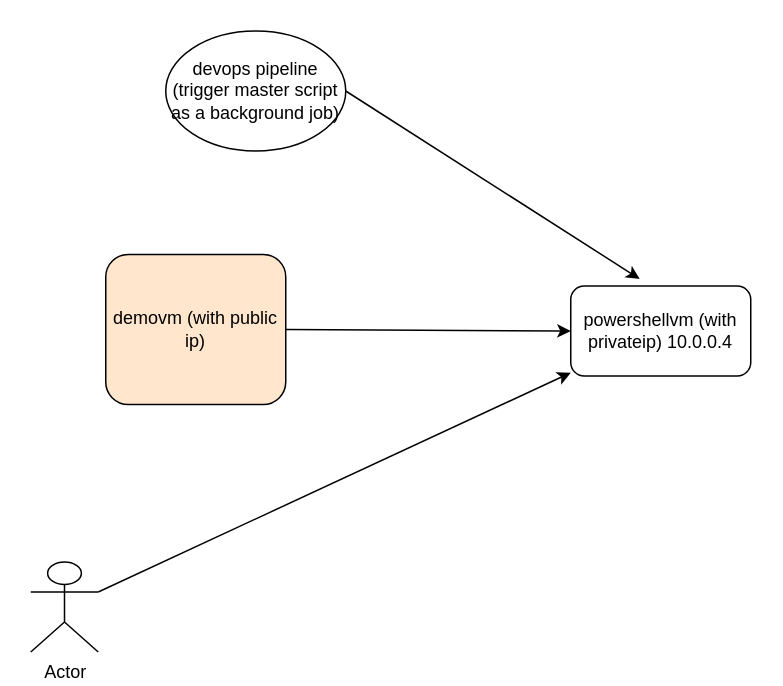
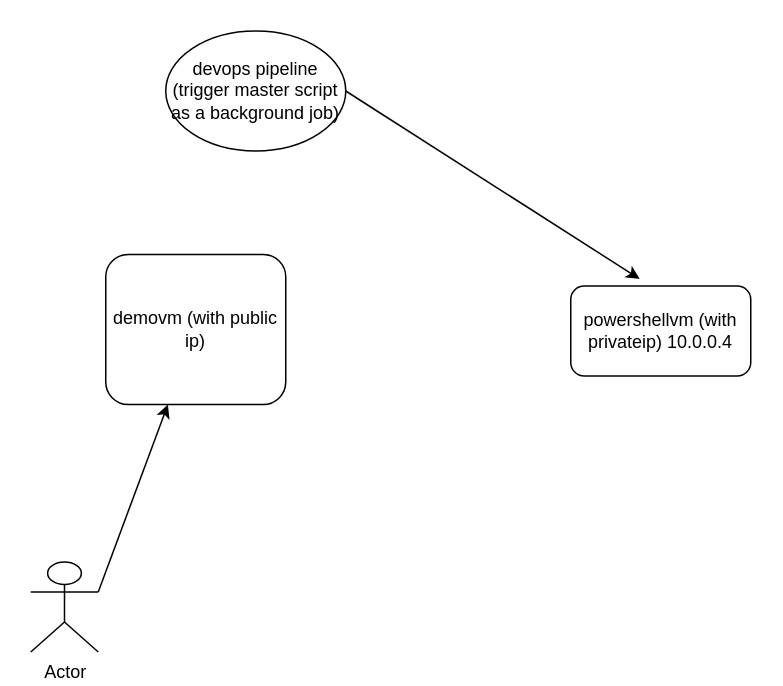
- <mxCell id="3" value="demovm (with public ip)" style="rounded=1;whiteSpace=wrap;html=1;fillColor=#ffe6cc;" vertex="1" parent="1"><mxGeometry x="70" y="169" width="120" height="100" as="geometry" /></mxCell>
+ <mxCell id="3" value="demovm (with public ip)" style="rounded=1;whiteSpace=wrap;html=1;" vertex="1" parent="1"><mxGeometry x="70" y="169" width="120" height="100" as="geometry" /></mxCell>
- <mxCell id="4" value="" style="endArrow=classic;html=1;rounded=0;entryX=0;entryY=0.5;entryDx=0;entryDy=0;exitX=1;exitY=0.5;exitDx=0;exitDy=0;" edge="1" parent="1" source="3" target="2"><mxGeometry width="50" height="50" relative="1" as="geometry"><mxPoint x="150" y="270" as="sourcePoint" /><mxPoint x="470" y="180" as="targetPoint" /></mxGeometry></mxCell>
- <mxCell id="8" value="" style="endArrow=classic;html=1;rounded=0;exitX=1;exitY=0.333;exitDx=0;exitDy=0;exitPerimeter=0;" edge="1" parent="1" source="7" target="2"><mxGeometry width="50" height="50" relative="1" as="geometry"><mxPoint x="420" y="350" as="sourcePoint" /><mxPoint x="470" y="300" as="targetPoint" /></mxGeometry></mxCell>
+ <mxCell id="8" value="" style="endArrow=classic;html=1;rounded=0;exitX=1;exitY=0.333;exitDx=0;exitDy=0;exitPerimeter=0;" edge="1" parent="1" source="7" target="3"><mxGeometry width="50" height="50" relative="1" as="geometry"><mxPoint x="420" y="350" as="sourcePoint" /><mxPoint x="470" y="300" as="targetPoint" /></mxGeometry></mxCell>
